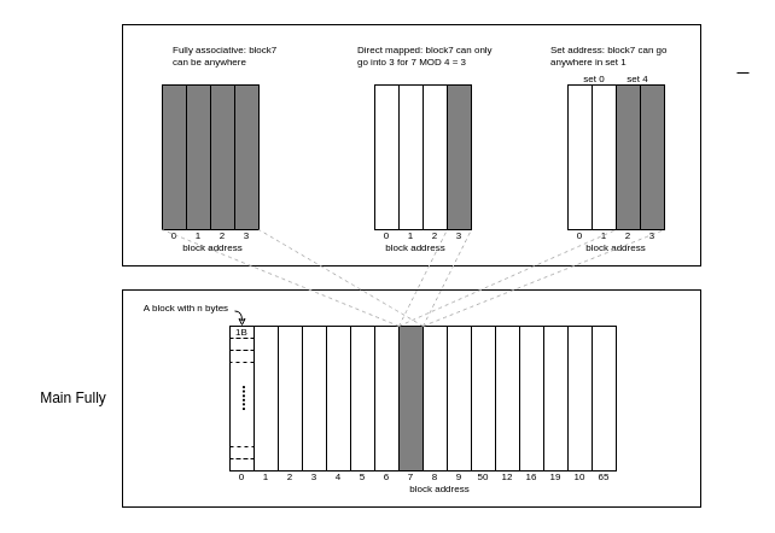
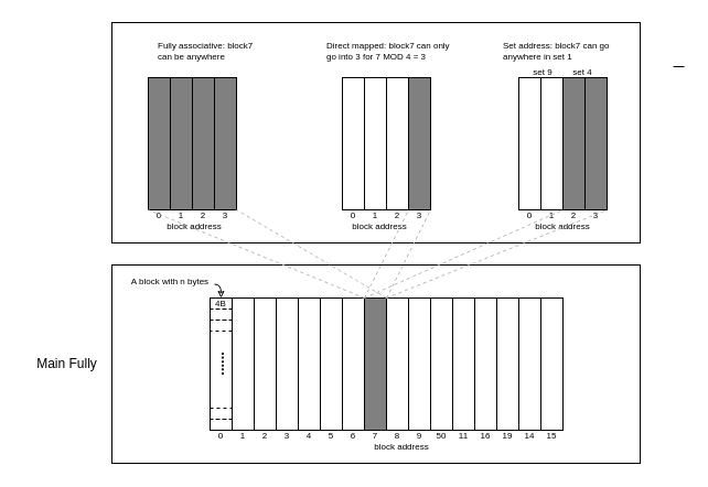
- <mxCell id="83" value="set 0" style="text;html=1;strokeColor=none;fillColor=none;align=center;verticalAlign=middle;whiteSpace=wrap;rounded=0;fontSize=8;" vertex="1" parent="1"><mxGeometry x="480" y="60" width="24" height="10" as="geometry" /></mxCell>
+ <mxCell id="83" value="set 9" style="text;html=1;strokeColor=none;fillColor=none;align=center;verticalAlign=middle;whiteSpace=wrap;rounded=0;fontSize=8;" vertex="1" parent="1"><mxGeometry x="480" y="60" width="24" height="10" as="geometry" /></mxCell>
- <mxCell id="41" value="1B" style="text;html=1;strokeColor=none;fillColor=none;align=center;verticalAlign=middle;whiteSpace=wrap;rounded=0;fontSize=8;" vertex="1" parent="1"><mxGeometry x="195" y="270" width="10" height="10" as="geometry" /></mxCell>
+ <mxCell id="41" value="4B" style="text;html=1;strokeColor=none;fillColor=none;align=center;verticalAlign=middle;whiteSpace=wrap;rounded=0;fontSize=8;" vertex="1" parent="1"><mxGeometry x="195" y="270" width="10" height="10" as="geometry" /></mxCell>
- <mxCell id="27" value="12" style="text;html=1;strokeColor=none;fillColor=none;align=center;verticalAlign=middle;whiteSpace=wrap;rounded=0;fontSize=8;fontColor=#000000;" vertex="1" parent="1"><mxGeometry x="414" y="390" width="12" height="10" as="geometry" /></mxCell>
+ <mxCell id="27" value="11" style="text;html=1;strokeColor=none;fillColor=none;align=center;verticalAlign=middle;whiteSpace=wrap;rounded=0;fontSize=8;fontColor=#000000;" vertex="1" parent="1"><mxGeometry x="414" y="390" width="12" height="10" as="geometry" /></mxCell>
- <mxCell id="33" value="10" style="text;html=1;strokeColor=none;fillColor=none;align=center;verticalAlign=middle;whiteSpace=wrap;rounded=0;fontSize=8;fontColor=#000000;" vertex="1" parent="1"><mxGeometry x="474" y="390" width="12" height="10" as="geometry" /></mxCell>
+ <mxCell id="33" value="14" style="text;html=1;strokeColor=none;fillColor=none;align=center;verticalAlign=middle;whiteSpace=wrap;rounded=0;fontSize=8;fontColor=#000000;" vertex="1" parent="1"><mxGeometry x="474" y="390" width="12" height="10" as="geometry" /></mxCell>
- <mxCell id="35" value="65" style="text;html=1;strokeColor=none;fillColor=none;align=center;verticalAlign=middle;whiteSpace=wrap;rounded=0;fontSize=8;fontColor=#000000;" vertex="1" parent="1"><mxGeometry x="494" y="390" width="12" height="10" as="geometry" /></mxCell>
+ <mxCell id="35" value="15" style="text;html=1;strokeColor=none;fillColor=none;align=center;verticalAlign=middle;whiteSpace=wrap;rounded=0;fontSize=8;fontColor=#000000;" vertex="1" parent="1"><mxGeometry x="494" y="390" width="12" height="10" as="geometry" /></mxCell>
